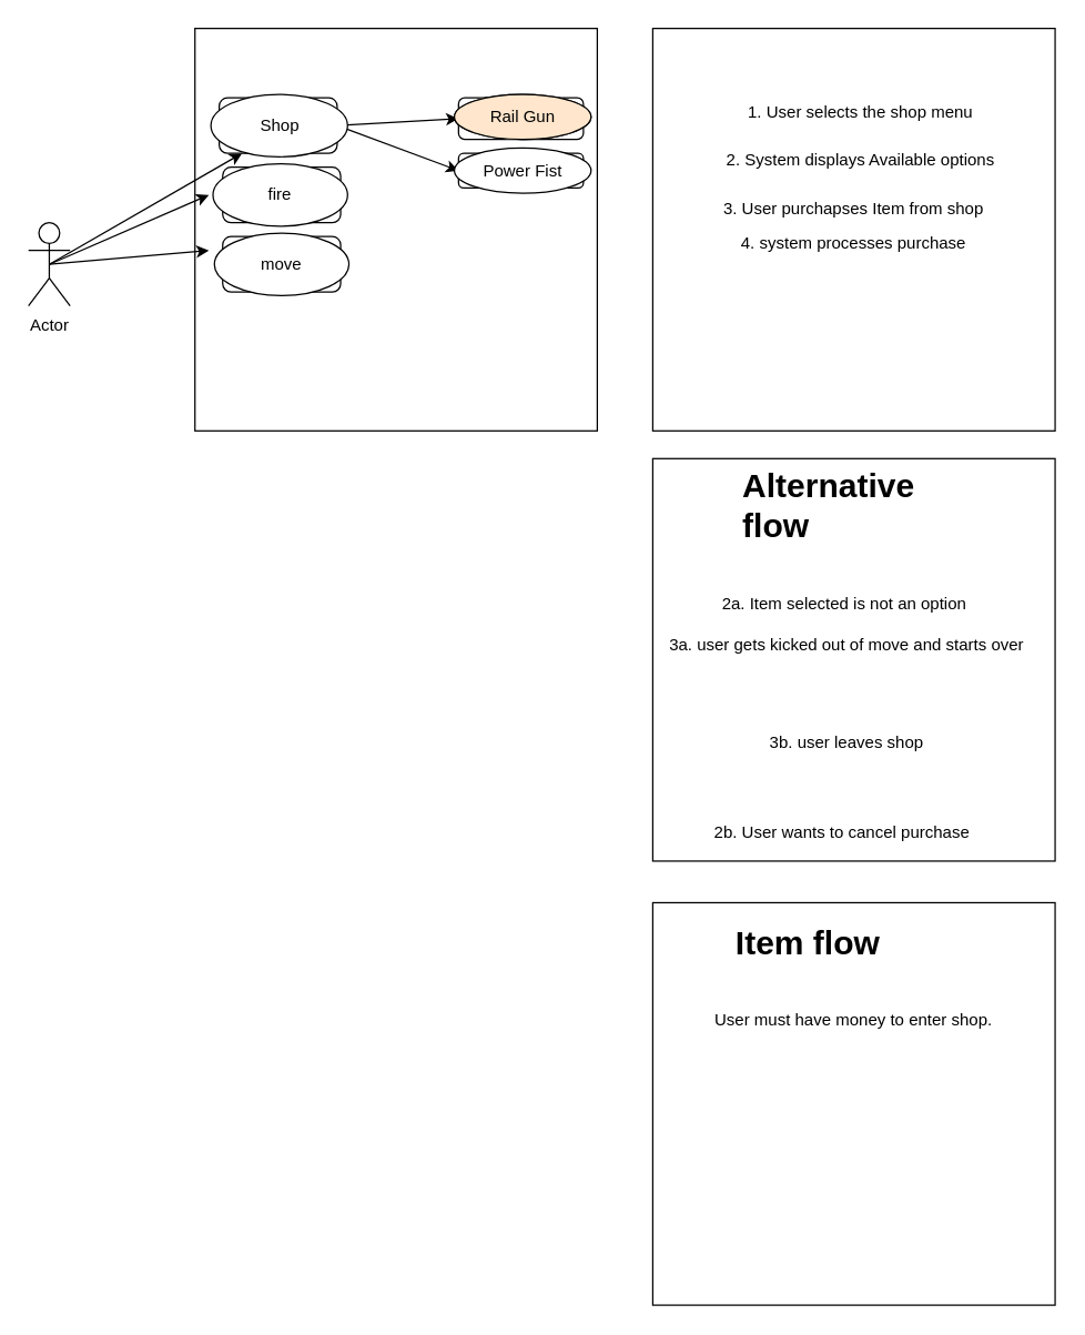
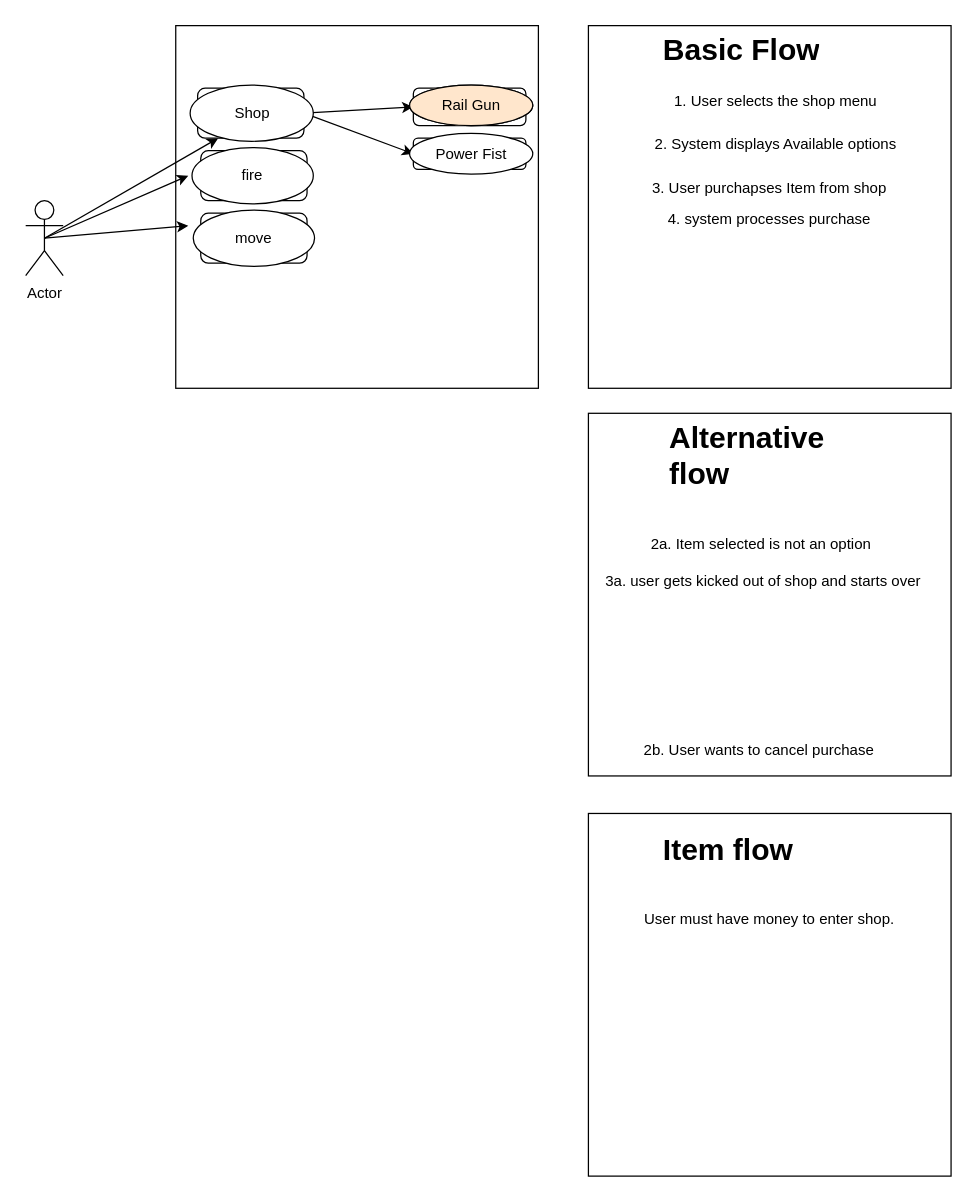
+ <mxCell id="30" value="&lt;h1&gt;Basic Flow&lt;/h1&gt;" style="text;html=1;strokeColor=none;fillColor=none;spacing=5;spacingTop=-20;whiteSpace=wrap;overflow=hidden;rounded=0;" vertex="1" parent="1"><mxGeometry x="525" width="180" height="40" as="geometry" y="20" /></mxCell>
- <mxCell id="33" value="3a. user gets kicked out of move and starts over" style="text;html=1;strokeColor=none;fillColor=none;align=center;verticalAlign=middle;whiteSpace=wrap;rounded=0;" vertex="1" parent="1"><mxGeometry x="480" y="450" width="260" height="30" as="geometry" /></mxCell>
+ <mxCell id="33" value="3a. user gets kicked out of shop and starts over" style="text;html=1;strokeColor=none;fillColor=none;align=center;verticalAlign=middle;whiteSpace=wrap;rounded=0;" vertex="1" parent="1"><mxGeometry x="480" y="450" width="260" height="30" as="geometry" /></mxCell>
- <mxCell id="34" value="3b. user leaves shop" style="text;html=1;strokeColor=none;fillColor=none;align=center;verticalAlign=middle;whiteSpace=wrap;rounded=0;" vertex="1" parent="1"><mxGeometry x="480" y="520" width="260" height="30" as="geometry" /></mxCell>
